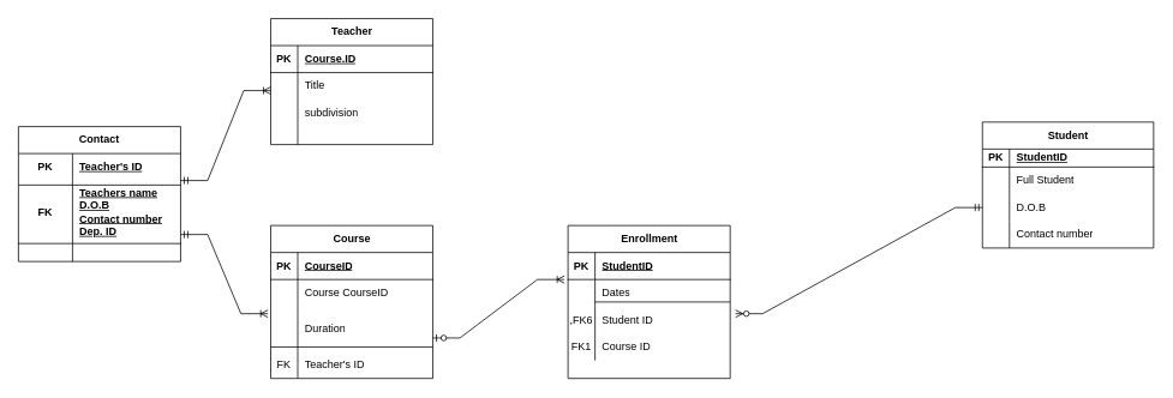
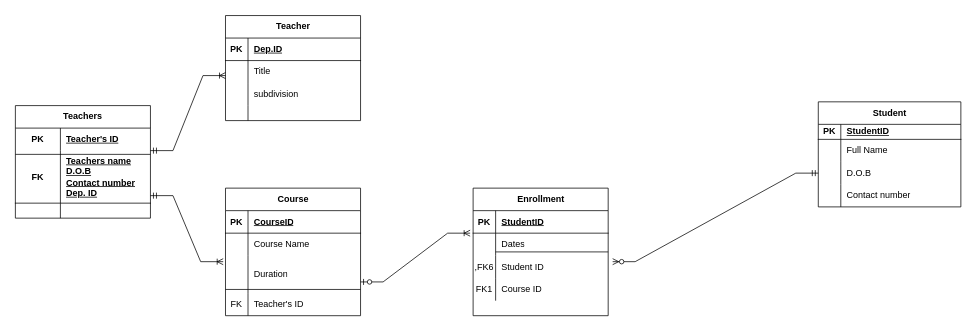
- <mxCell id="6" value="Course.ID" style="shape=partialRectangle;connectable=0;fillColor=none;top=0;left=0;bottom=0;right=0;align=left;spacingLeft=6;fontStyle=5;overflow=hidden;whiteSpace=wrap;html=1;" parent="4" vertex="1"><mxGeometry x="30" width="150" height="30" as="geometry"><mxRectangle width="150" height="30" as="alternateBounds" /></mxGeometry></mxCell>
+ <mxCell id="6" value="Dep.ID" style="shape=partialRectangle;connectable=0;fillColor=none;top=0;left=0;bottom=0;right=0;align=left;spacingLeft=6;fontStyle=5;overflow=hidden;whiteSpace=wrap;html=1;" parent="4" vertex="1"><mxGeometry x="30" width="150" height="30" as="geometry"><mxRectangle width="150" height="30" as="alternateBounds" /></mxGeometry></mxCell>
- <mxCell id="16" value="Contact" style="shape=table;startSize=30;container=1;collapsible=1;childLayout=tableLayout;fixedRows=1;rowLines=0;fontStyle=1;align=center;resizeLast=1;html=1;whiteSpace=wrap;" parent="1" vertex="1"><mxGeometry x="20" y="140" width="180" height="150" as="geometry" /></mxCell>
+ <mxCell id="16" value="Teachers" style="shape=table;startSize=30;container=1;collapsible=1;childLayout=tableLayout;fixedRows=1;rowLines=0;fontStyle=1;align=center;resizeLast=1;html=1;whiteSpace=wrap;" parent="1" vertex="1"><mxGeometry x="20" y="140" width="180" height="150" as="geometry" /></mxCell>
- <mxCell id="62" value="Full Student" style="shape=partialRectangle;connectable=0;fillColor=none;top=0;left=0;bottom=0;right=0;align=left;spacingLeft=6;overflow=hidden;whiteSpace=wrap;html=1;" vertex="1" parent="60"><mxGeometry x="30" width="160" height="30" as="geometry"><mxRectangle width="160" height="30" as="alternateBounds" /></mxGeometry></mxCell>
+ <mxCell id="62" value="Full Name" style="shape=partialRectangle;connectable=0;fillColor=none;top=0;left=0;bottom=0;right=0;align=left;spacingLeft=6;overflow=hidden;whiteSpace=wrap;html=1;" vertex="1" parent="60"><mxGeometry x="30" width="160" height="30" as="geometry"><mxRectangle width="160" height="30" as="alternateBounds" /></mxGeometry></mxCell>
- <mxCell id="32" value="Course CourseID" style="shape=partialRectangle;connectable=0;fillColor=none;top=0;left=0;bottom=0;right=0;align=left;spacingLeft=6;overflow=hidden;whiteSpace=wrap;html=1;" vertex="1" parent="30"><mxGeometry x="30" width="150" height="30" as="geometry"><mxRectangle width="150" height="30" as="alternateBounds" /></mxGeometry></mxCell>
+ <mxCell id="32" value="Course Name" style="shape=partialRectangle;connectable=0;fillColor=none;top=0;left=0;bottom=0;right=0;align=left;spacingLeft=6;overflow=hidden;whiteSpace=wrap;html=1;" vertex="1" parent="30"><mxGeometry x="30" width="150" height="30" as="geometry"><mxRectangle width="150" height="30" as="alternateBounds" /></mxGeometry></mxCell>
